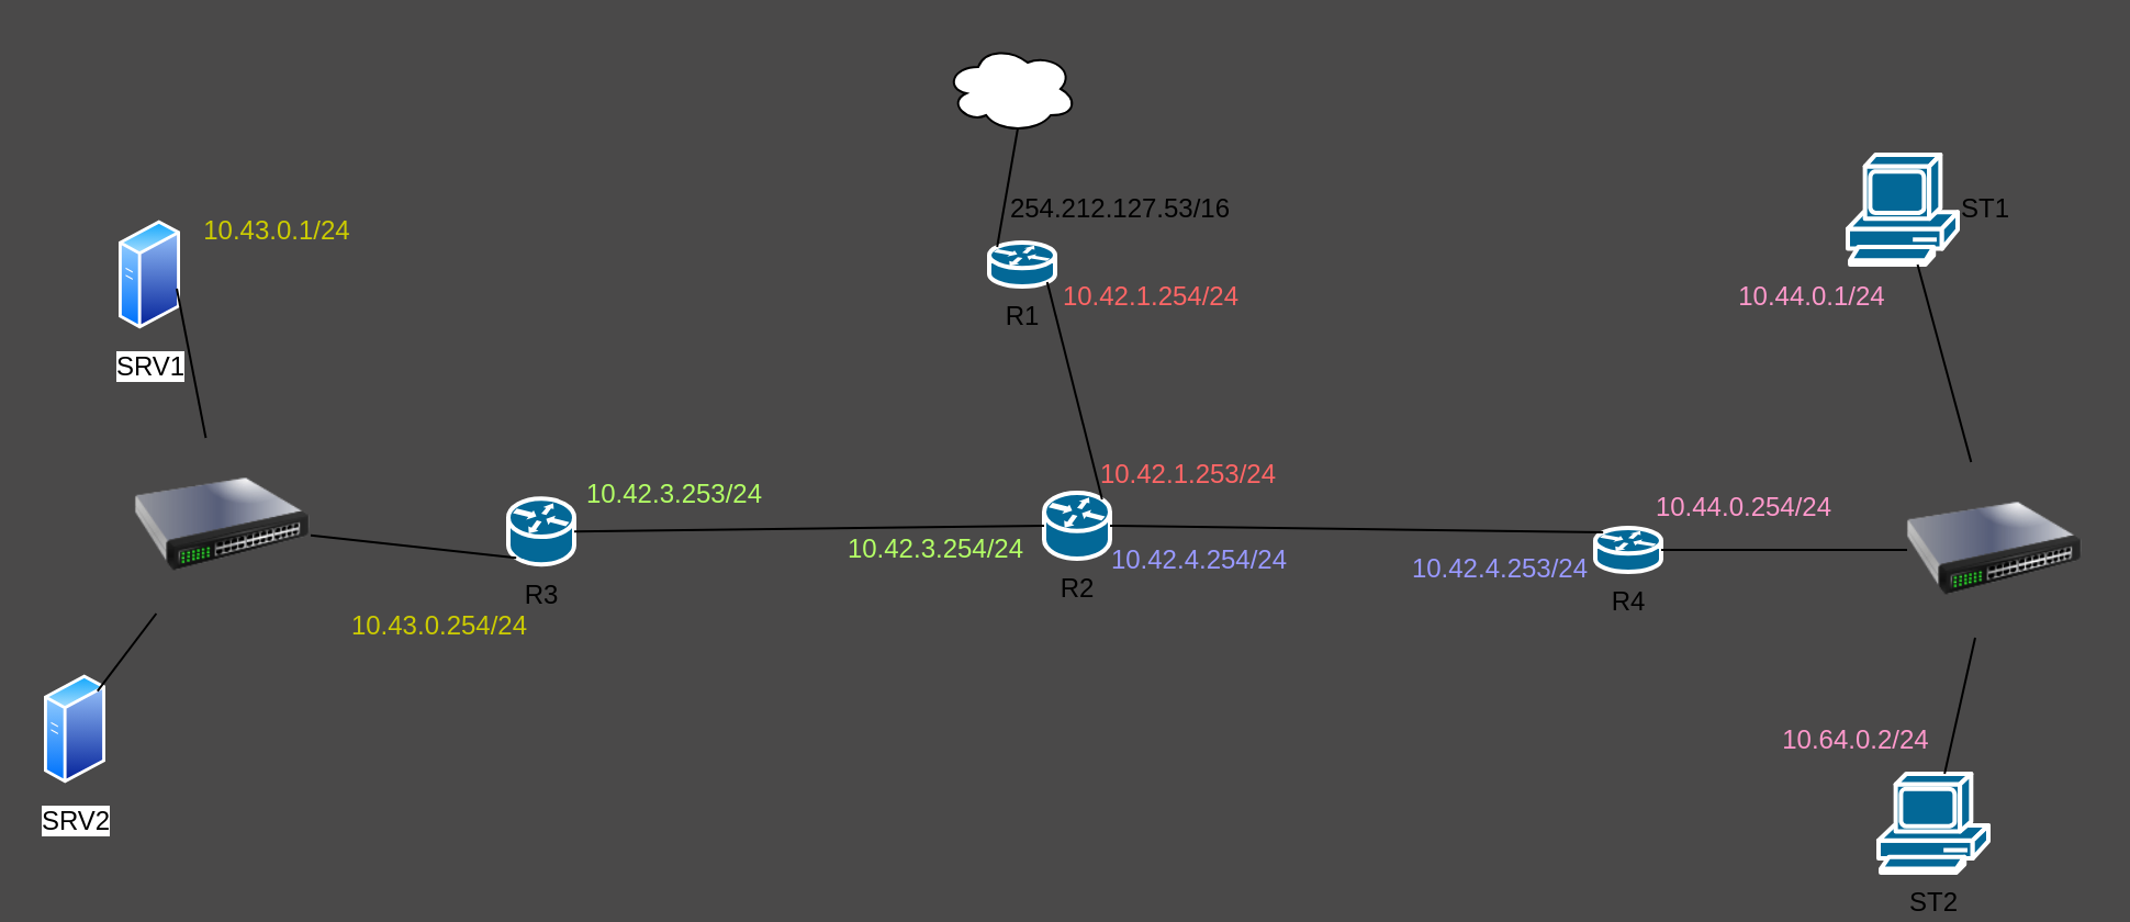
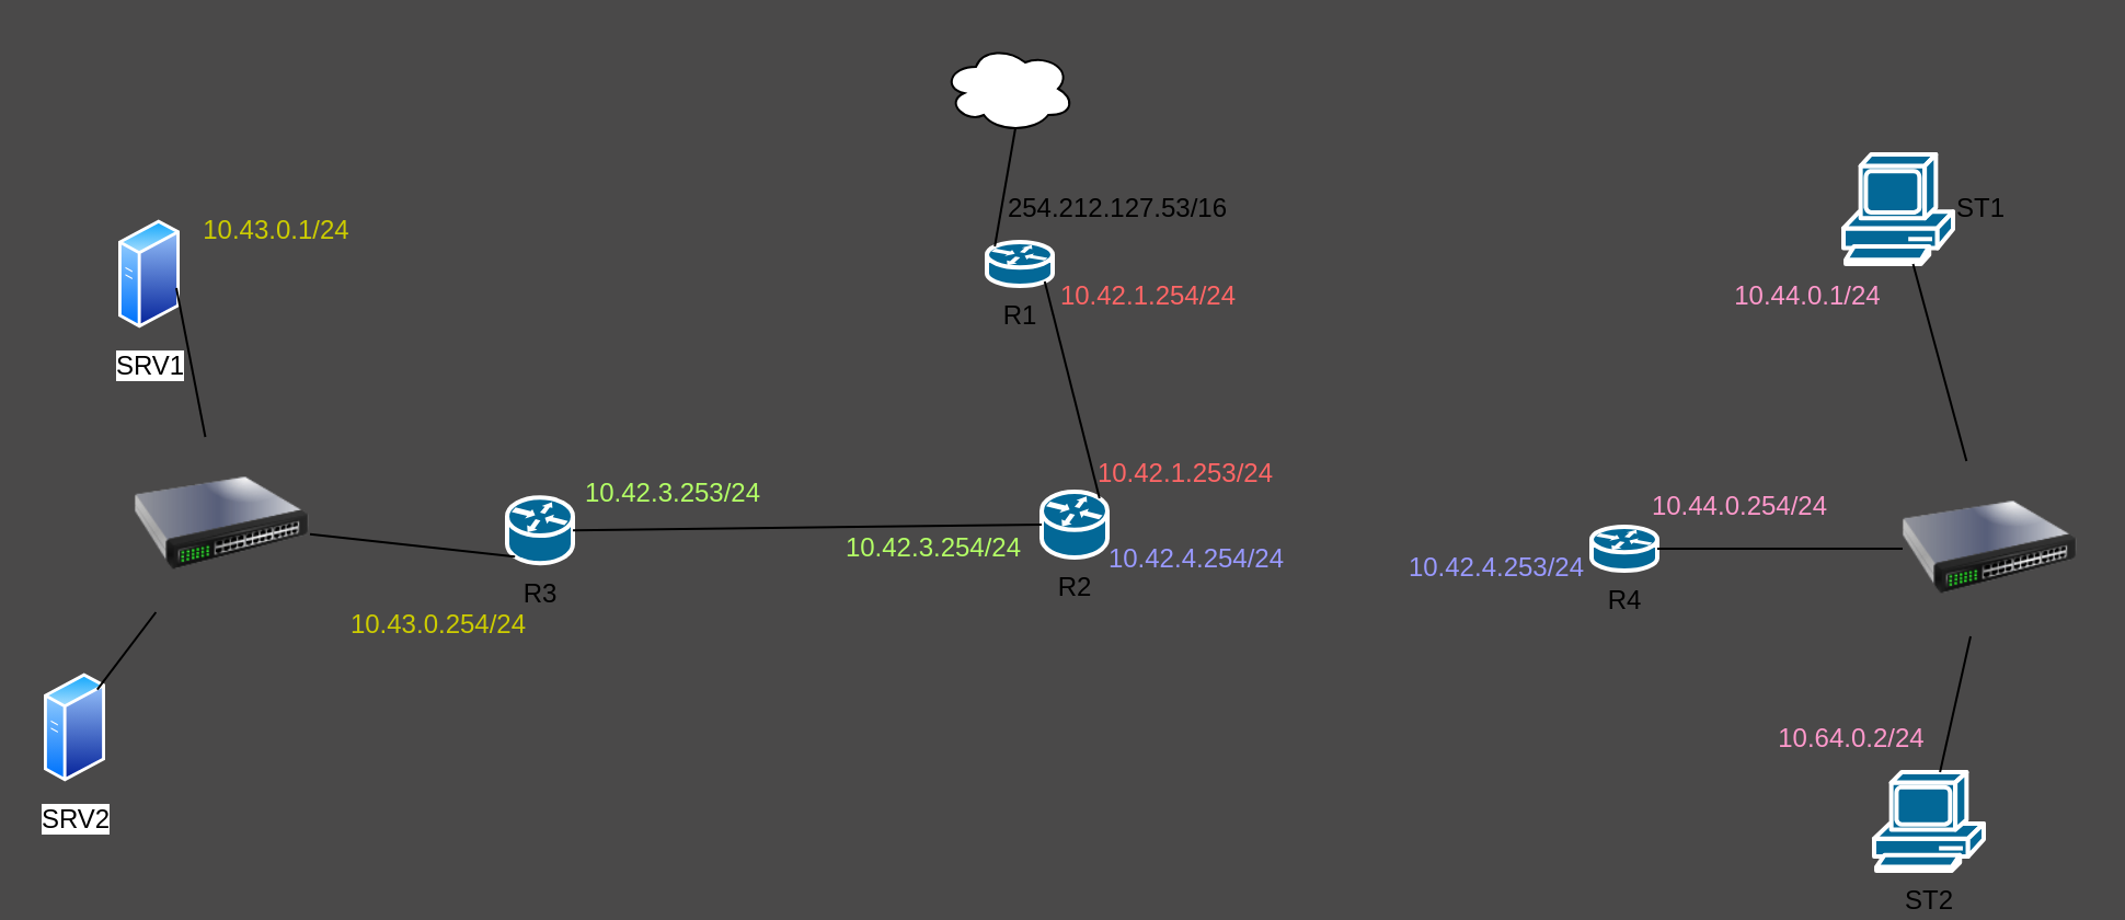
- <mxCell id="9" value="" style="endArrow=none;html=1;exitX=1;exitY=0.5;exitDx=0;exitDy=0;exitPerimeter=0;entryX=0.12;entryY=0.1;entryDx=0;entryDy=0;entryPerimeter=0;" parent="1" source="2" target="5" edge="1"><mxGeometry width="50" height="50" relative="1" as="geometry"><mxPoint x="560" y="260" as="sourcePoint" /><mxPoint x="610" y="210" as="targetPoint" /></mxGeometry></mxCell>
